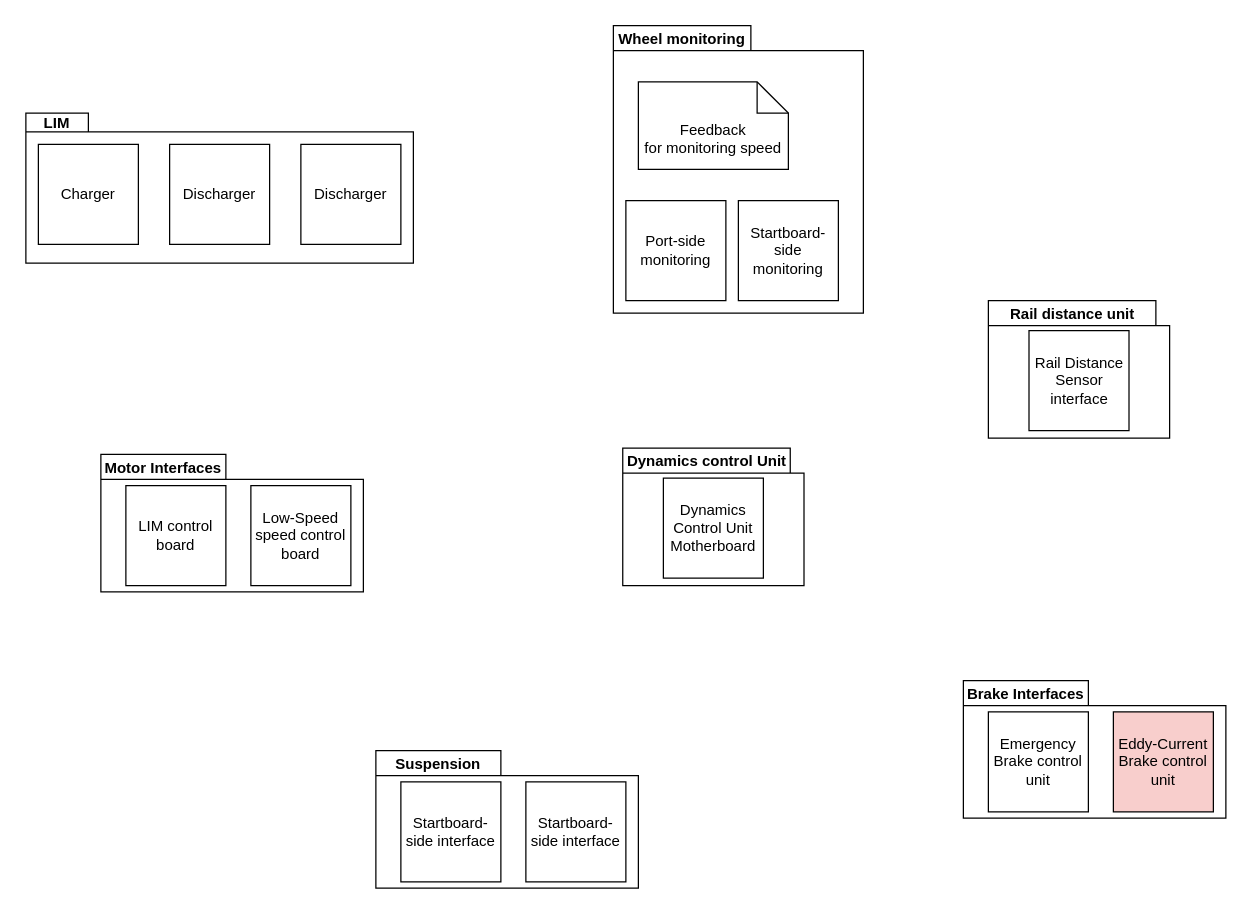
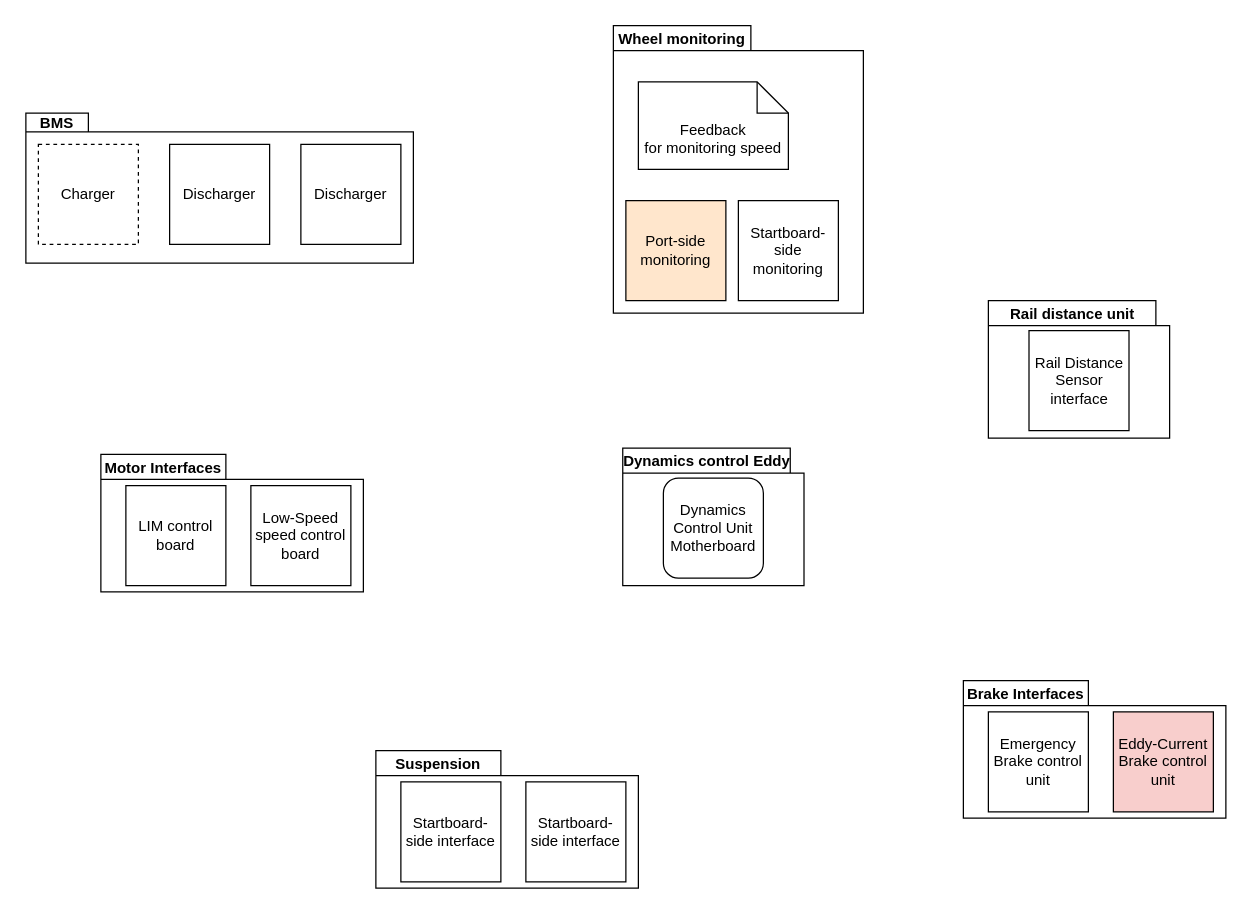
- <mxCell id="4" value="LIM" style="text;align=center;fontStyle=1;verticalAlign=middle;spacingLeft=3;spacingRight=3;strokeColor=none;rotatable=0;points=[[0,0.5],[1,0.5]];portConstraint=eastwest;" vertex="1" parent="1"><mxGeometry x="20" y="90" width="50" height="15" as="geometry" /></mxCell>
+ <mxCell id="4" value="BMS" style="text;align=center;fontStyle=1;verticalAlign=middle;spacingLeft=3;spacingRight=3;strokeColor=none;rotatable=0;points=[[0,0.5],[1,0.5]];portConstraint=eastwest;" vertex="1" parent="1"><mxGeometry x="20" y="90" width="50" height="15" as="geometry" /></mxCell>
- <mxCell id="3" value="Charger" style="whiteSpace=wrap;html=1;aspect=fixed;" vertex="1" parent="1"><mxGeometry x="30" y="115" width="80" height="80" as="geometry" /></mxCell>
+ <mxCell id="3" value="Charger" style="whiteSpace=wrap;html=1;aspect=fixed;dashed=1;" vertex="1" parent="1"><mxGeometry x="30" y="115" width="80" height="80" as="geometry" /></mxCell>
- <mxCell id="16" value="Port-side monitoring" style="whiteSpace=wrap;html=1;aspect=fixed;" vertex="1" parent="1"><mxGeometry x="500" y="160" width="80" height="80" as="geometry" /></mxCell>
+ <mxCell id="16" value="Port-side monitoring" style="whiteSpace=wrap;html=1;aspect=fixed;fillColor=#ffe6cc;" vertex="1" parent="1"><mxGeometry x="500" y="160" width="80" height="80" as="geometry" /></mxCell>
- <mxCell id="26" value="Dynamics control Unit" style="text;align=center;fontStyle=1;verticalAlign=middle;spacingLeft=3;spacingRight=3;strokeColor=none;rotatable=0;points=[[0,0.5],[1,0.5]];portConstraint=eastwest;" vertex="1" parent="1"><mxGeometry x="497.5" y="358" width="135" height="20" as="geometry" /></mxCell>
+ <mxCell id="26" value="Dynamics control Eddy" style="text;align=center;fontStyle=1;verticalAlign=middle;spacingLeft=3;spacingRight=3;strokeColor=none;rotatable=0;points=[[0,0.5],[1,0.5]];portConstraint=eastwest;" vertex="1" parent="1"><mxGeometry x="497.5" y="358" width="135" height="20" as="geometry" /></mxCell>
- <mxCell id="25" value="Dynamics Control Unit Motherboard" style="whiteSpace=wrap;html=1;aspect=fixed;" vertex="1" parent="1"><mxGeometry x="530" y="382" width="80" height="80" as="geometry" /></mxCell>
+ <mxCell id="25" value="Dynamics Control Unit Motherboard" style="whiteSpace=wrap;html=1;aspect=fixed;rounded=1;" vertex="1" parent="1"><mxGeometry x="530" y="382" width="80" height="80" as="geometry" /></mxCell>
